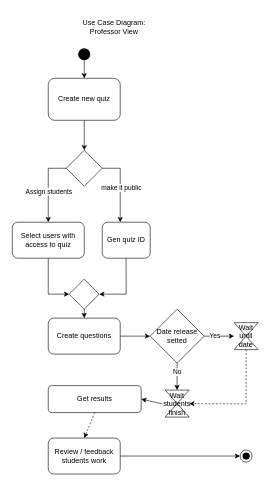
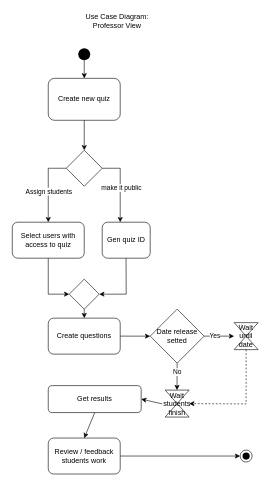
- <mxCell id="4" value="Use Case Diagram: Professor View" style="text;html=1;strokeColor=none;fillColor=none;align=center;verticalAlign=middle;whiteSpace=wrap;rounded=0;" vertex="1" parent="1"><mxGeometry x="125" y="30" width="130" height="30" as="geometry" /></mxCell>
+ <mxCell id="4" value="Use Case Diagram: Professor View" style="text;html=1;strokeColor=none;fillColor=none;align=center;verticalAlign=middle;whiteSpace=wrap;rounded=0;" vertex="1" parent="1"><mxGeometry x="130" y="20" width="130" height="30" as="geometry" /></mxCell>
- <mxCell id="31" value="" style="endArrow=classic;html=1;rounded=0;exitX=0.5;exitY=1;exitDx=0;exitDy=0;entryX=0.5;entryY=0;entryDx=0;entryDy=0;dashed=1;" edge="1" parent="1" source="28" target="30"><mxGeometry width="50" height="50" relative="1" as="geometry"><mxPoint x="220" y="720" as="sourcePoint" /><mxPoint x="270" y="670" as="targetPoint" /></mxGeometry></mxCell>
+ <mxCell id="31" value="" style="endArrow=classic;html=1;rounded=0;exitX=0.5;exitY=1;exitDx=0;exitDy=0;entryX=0.5;entryY=0;entryDx=0;entryDy=0;" edge="1" parent="1" source="28" target="30"><mxGeometry width="50" height="50" relative="1" as="geometry"><mxPoint x="220" y="720" as="sourcePoint" /><mxPoint x="270" y="670" as="targetPoint" /></mxGeometry></mxCell>
